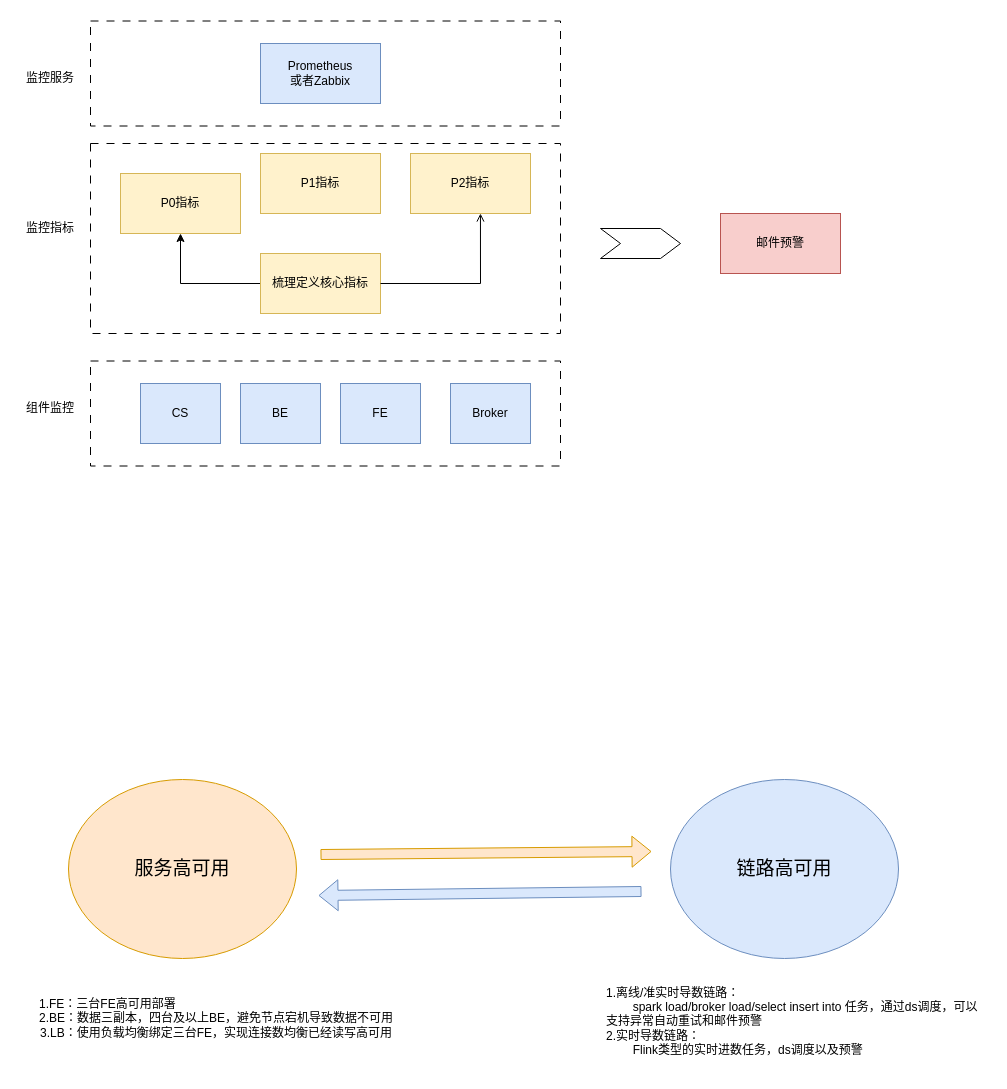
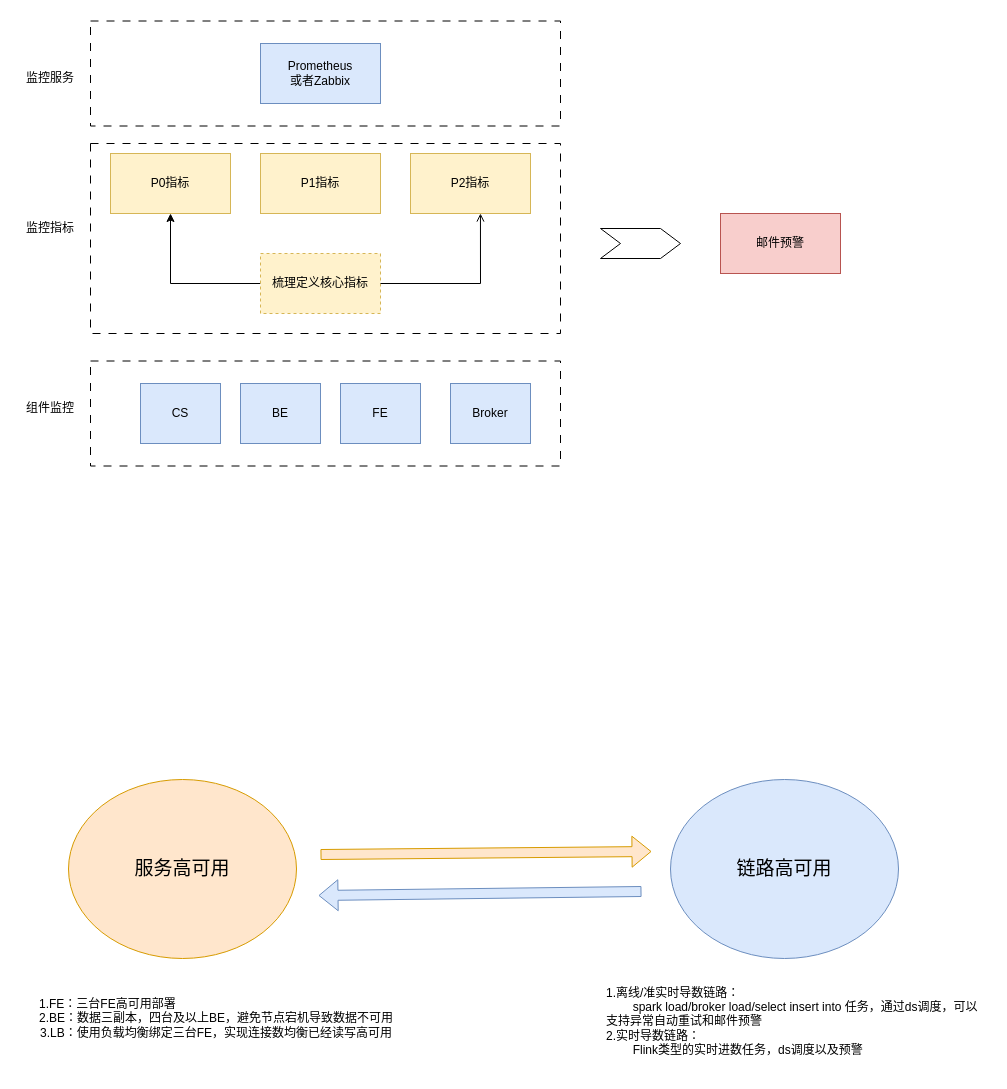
- <mxCell id="6" value="P0指标" style="rounded=0;whiteSpace=wrap;html=1;fillColor=#fff2cc;strokeColor=#d6b656;" parent="1" vertex="1"><mxGeometry x="120" y="173" width="120" height="60" as="geometry" /></mxCell>
+ <mxCell id="6" value="P0指标" style="rounded=0;whiteSpace=wrap;html=1;fillColor=#fff2cc;strokeColor=#d6b656;" parent="1" vertex="1"><mxGeometry x="110" y="153" width="120" height="60" as="geometry" /></mxCell>
- <mxCell id="10" value="梳理定义核心指标" style="rounded=0;whiteSpace=wrap;html=1;fillColor=#fff2cc;strokeColor=#d6b656;" parent="1" vertex="1"><mxGeometry x="260" y="253" width="120" height="60" as="geometry" /></mxCell>
+ <mxCell id="10" value="梳理定义核心指标" style="rounded=0;whiteSpace=wrap;html=1;fillColor=#fff2cc;strokeColor=#d6b656;dashed=1;" parent="1" vertex="1"><mxGeometry x="260" y="253" width="120" height="60" as="geometry" /></mxCell>
